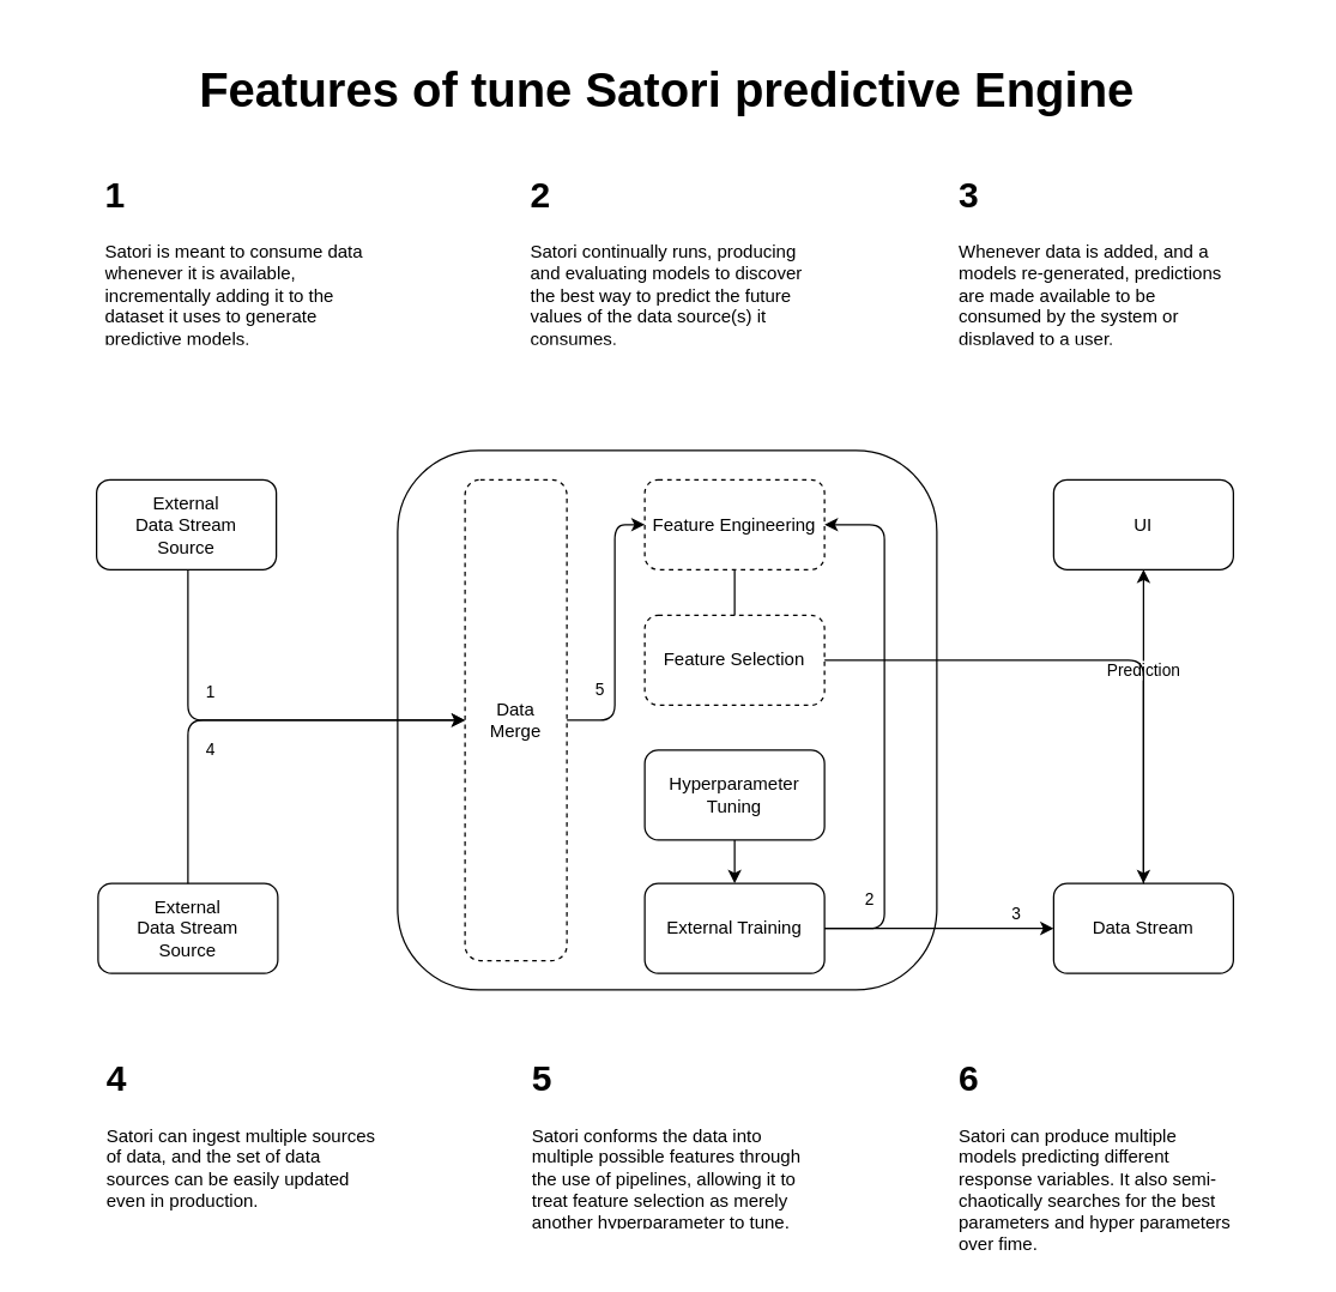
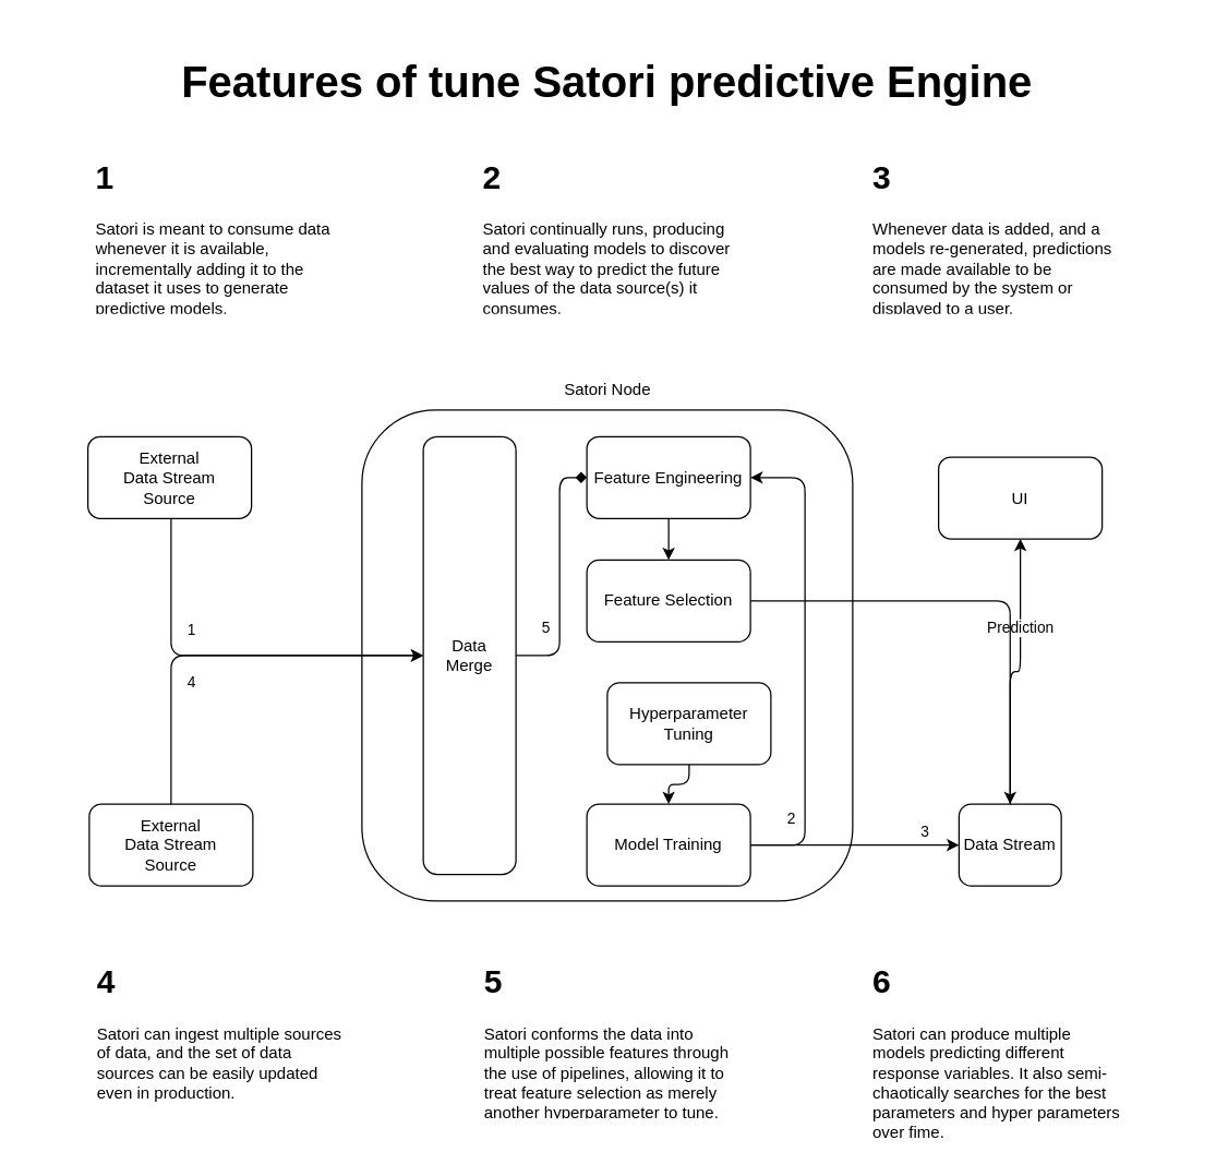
+ <mxCell id="27" value="Satori Node" style="text;html=1;strokeColor=none;fillColor=none;align=center;verticalAlign=middle;whiteSpace=wrap;rounded=0;" parent="1" vertex="1"><mxGeometry x="403" y="270" width="85" height="30" as="geometry" /></mxCell>
- <mxCell id="25" value="5" style="edgeStyle=orthogonalEdgeStyle;html=1;entryX=0;entryY=0.5;entryDx=0;entryDy=0;" parent="1" source="26" target="18" edge="1"><mxGeometry x="-0.43" y="10" relative="1" as="geometry"><Array as="points"><mxPoint x="410" y="480" /><mxPoint x="410" y="350" /><mxPoint x="430" y="350" /></Array><mxPoint as="offset" /></mxGeometry></mxCell>
+ <mxCell id="25" value="5" style="edgeStyle=orthogonalEdgeStyle;html=1;entryX=0;entryY=0.5;entryDx=0;entryDy=0;endArrow=diamond;" parent="1" source="26" target="18" edge="1"><mxGeometry x="-0.43" y="10" relative="1" as="geometry"><Array as="points"><mxPoint x="410" y="480" /><mxPoint x="410" y="350" /><mxPoint x="430" y="350" /></Array><mxPoint as="offset" /></mxGeometry></mxCell>
- <mxCell id="18" value="Feature Engineering" style="rounded=1;whiteSpace=wrap;html=1;fillColor=none;dashed=1;" parent="1" vertex="1"><mxGeometry x="430" y="319.5" width="120" height="60" as="geometry" /></mxCell>
+ <mxCell id="18" value="Feature Engineering" style="rounded=1;whiteSpace=wrap;html=1;fillColor=none;" parent="1" vertex="1"><mxGeometry x="430" y="319.5" width="120" height="60" as="geometry" /></mxCell>
- <mxCell id="5" value="UI" style="rounded=1;whiteSpace=wrap;html=1;fillColor=none;" parent="1" vertex="1"><mxGeometry x="703" y="319.5" width="120" height="60" as="geometry" /></mxCell>
+ <mxCell id="5" value="UI" style="rounded=1;whiteSpace=wrap;html=1;fillColor=none;" parent="1" vertex="1"><mxGeometry x="688" y="334.5" width="120" height="60" as="geometry" /></mxCell>
- <mxCell id="17" style="edgeStyle=orthogonalEdgeStyle;html=1;endArrow=none;" parent="1" source="18" target="20" edge="1"><mxGeometry relative="1" as="geometry" /></mxCell>
+ <mxCell id="17" style="edgeStyle=orthogonalEdgeStyle;html=1;" parent="1" source="18" target="20" edge="1"><mxGeometry relative="1" as="geometry" /></mxCell>
- <mxCell id="20" value="Feature Selection" style="rounded=1;whiteSpace=wrap;html=1;fillColor=none;dashed=1;" parent="1" vertex="1"><mxGeometry x="430" y="410" width="120" height="60" as="geometry" /></mxCell>
+ <mxCell id="20" value="Feature Selection" style="rounded=1;whiteSpace=wrap;html=1;fillColor=none;" parent="1" vertex="1"><mxGeometry x="430" y="410" width="120" height="60" as="geometry" /></mxCell>
- <mxCell id="26" value="Data&lt;br&gt;Merge" style="rounded=1;whiteSpace=wrap;html=1;fillColor=none;dashed=1;" parent="1" vertex="1"><mxGeometry x="310" y="319.5" width="68" height="321" as="geometry" /></mxCell>
+ <mxCell id="26" value="Data&lt;br&gt;Merge" style="rounded=1;whiteSpace=wrap;html=1;fillColor=none;" parent="1" vertex="1"><mxGeometry x="310" y="319.5" width="68" height="321" as="geometry" /></mxCell>
- <mxCell id="22" value="Hyperparameter Tuning" style="rounded=1;whiteSpace=wrap;html=1;fillColor=none;" parent="1" vertex="1"><mxGeometry x="430" y="500" width="120" height="60" as="geometry" /></mxCell>
+ <mxCell id="22" value="Hyperparameter Tuning" style="rounded=1;whiteSpace=wrap;html=1;fillColor=none;" parent="1" vertex="1"><mxGeometry x="445" y="500" width="120" height="60" as="geometry" /></mxCell>
- <mxCell id="24" value="External Training" style="rounded=1;whiteSpace=wrap;html=1;fillColor=none;" parent="1" vertex="1"><mxGeometry x="430" y="589" width="120" height="60" as="geometry" /></mxCell>
+ <mxCell id="24" value="Model Training" style="rounded=1;whiteSpace=wrap;html=1;fillColor=none;" parent="1" vertex="1"><mxGeometry x="430" y="589" width="120" height="60" as="geometry" /></mxCell>
- <mxCell id="14" value="Data Stream" style="rounded=1;whiteSpace=wrap;html=1;fillColor=none;" parent="1" vertex="1"><mxGeometry x="703" y="589" width="120" height="60" as="geometry" /></mxCell>
+ <mxCell id="14" value="Data Stream" style="rounded=1;whiteSpace=wrap;html=1;fillColor=none;" parent="1" vertex="1"><mxGeometry x="703" y="589" width="75" height="60" as="geometry" /></mxCell>
